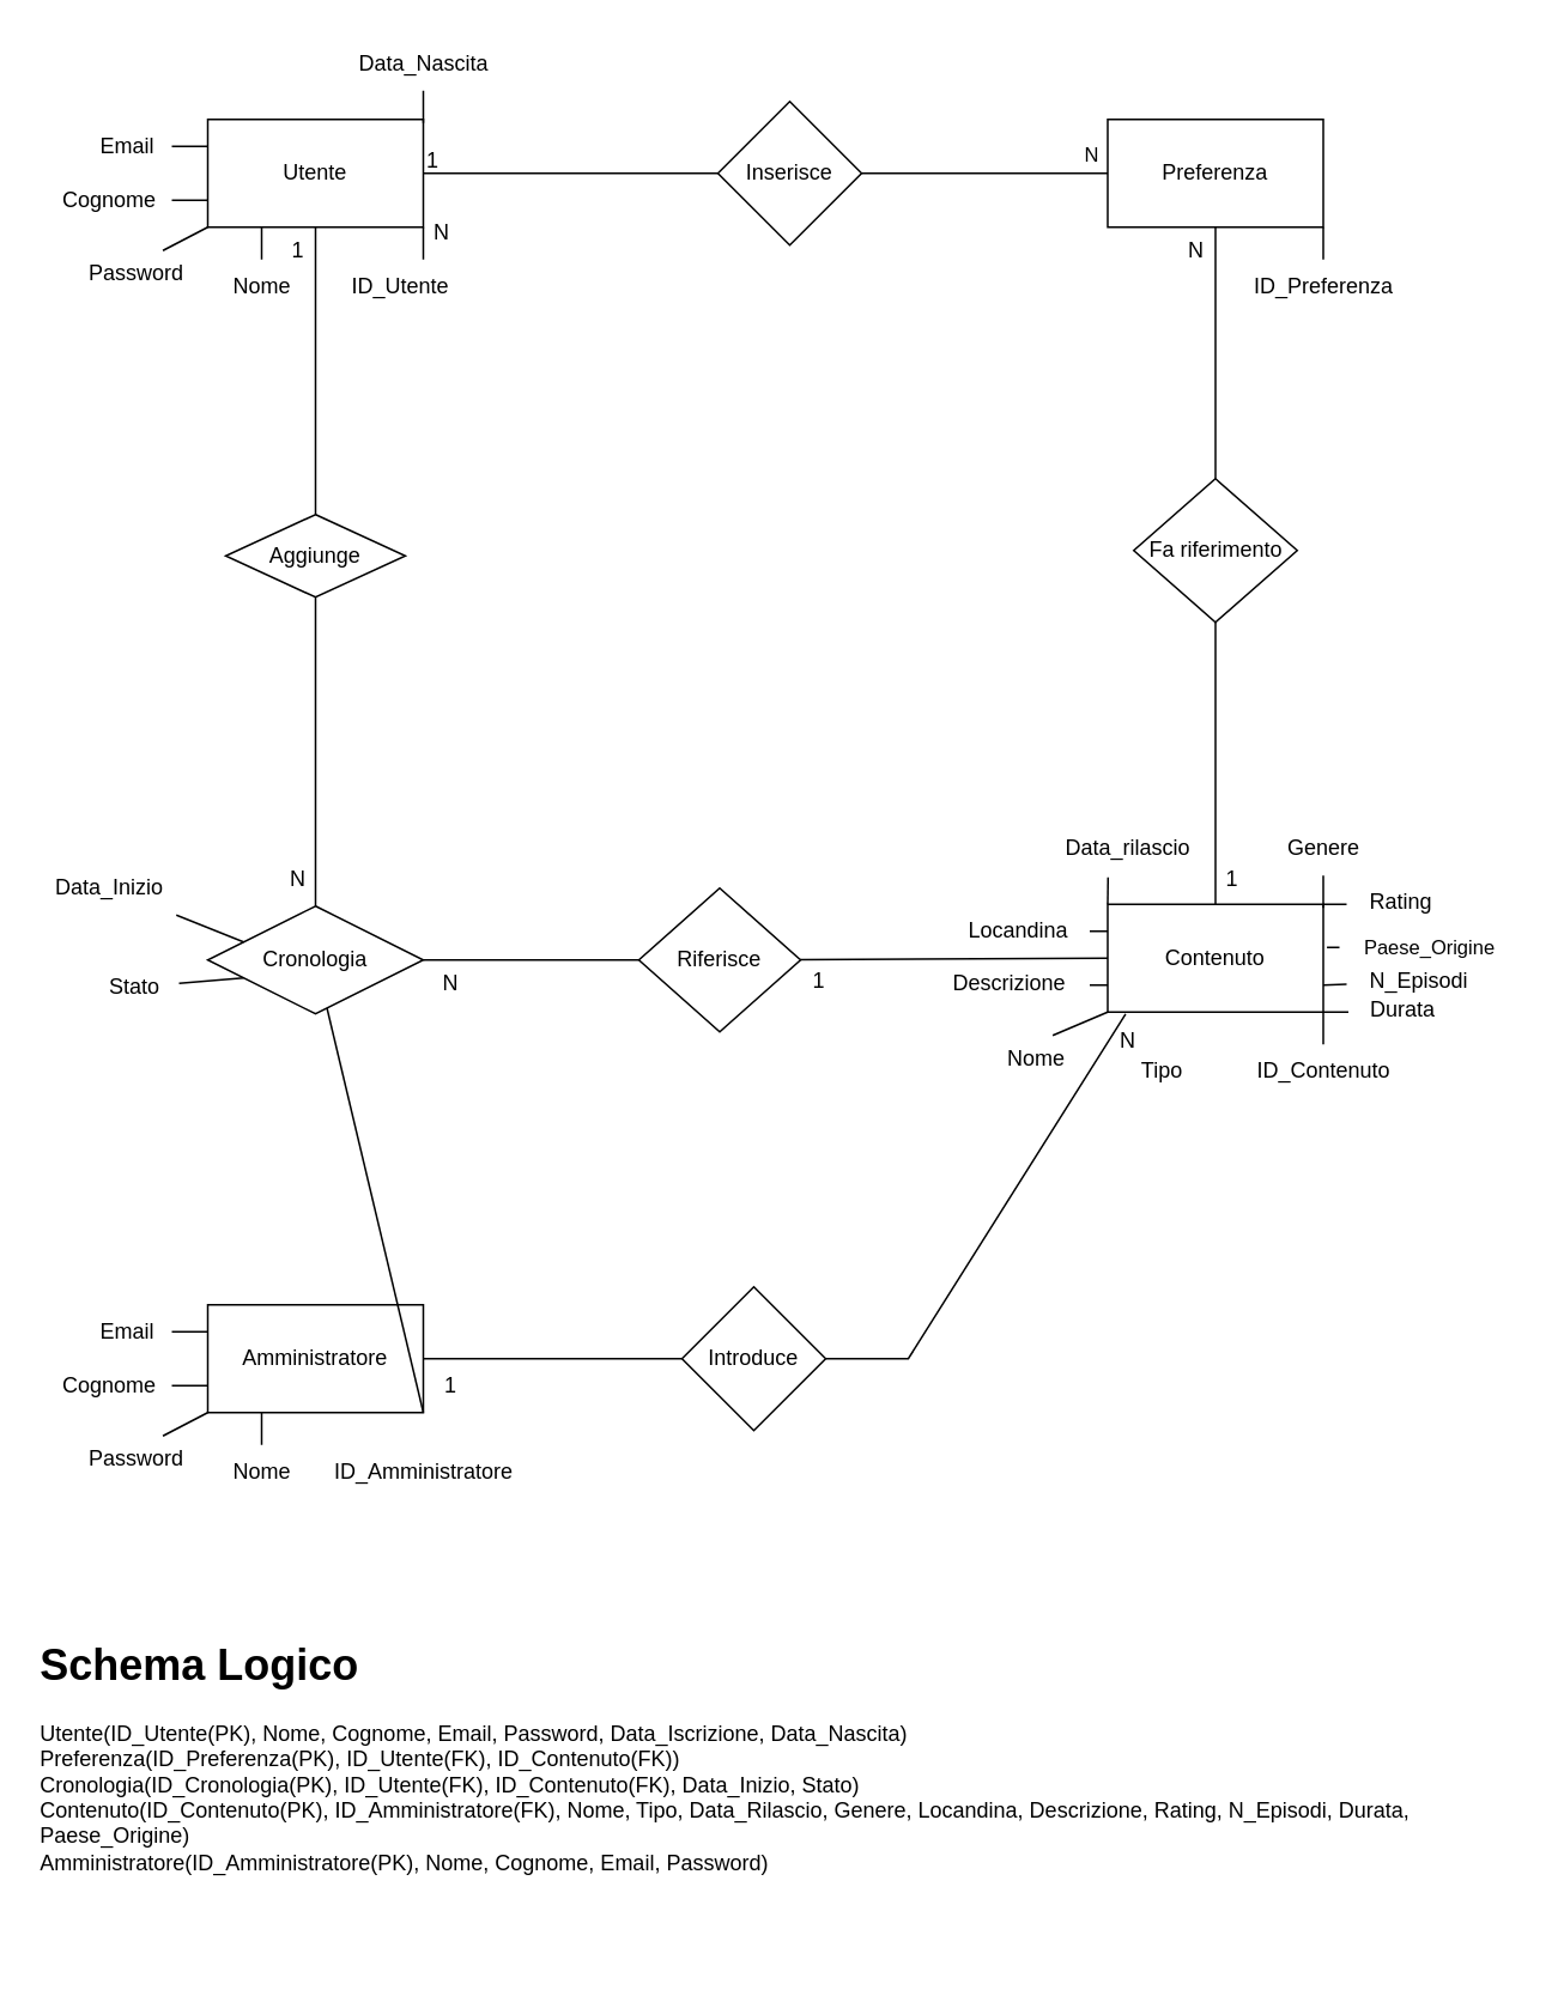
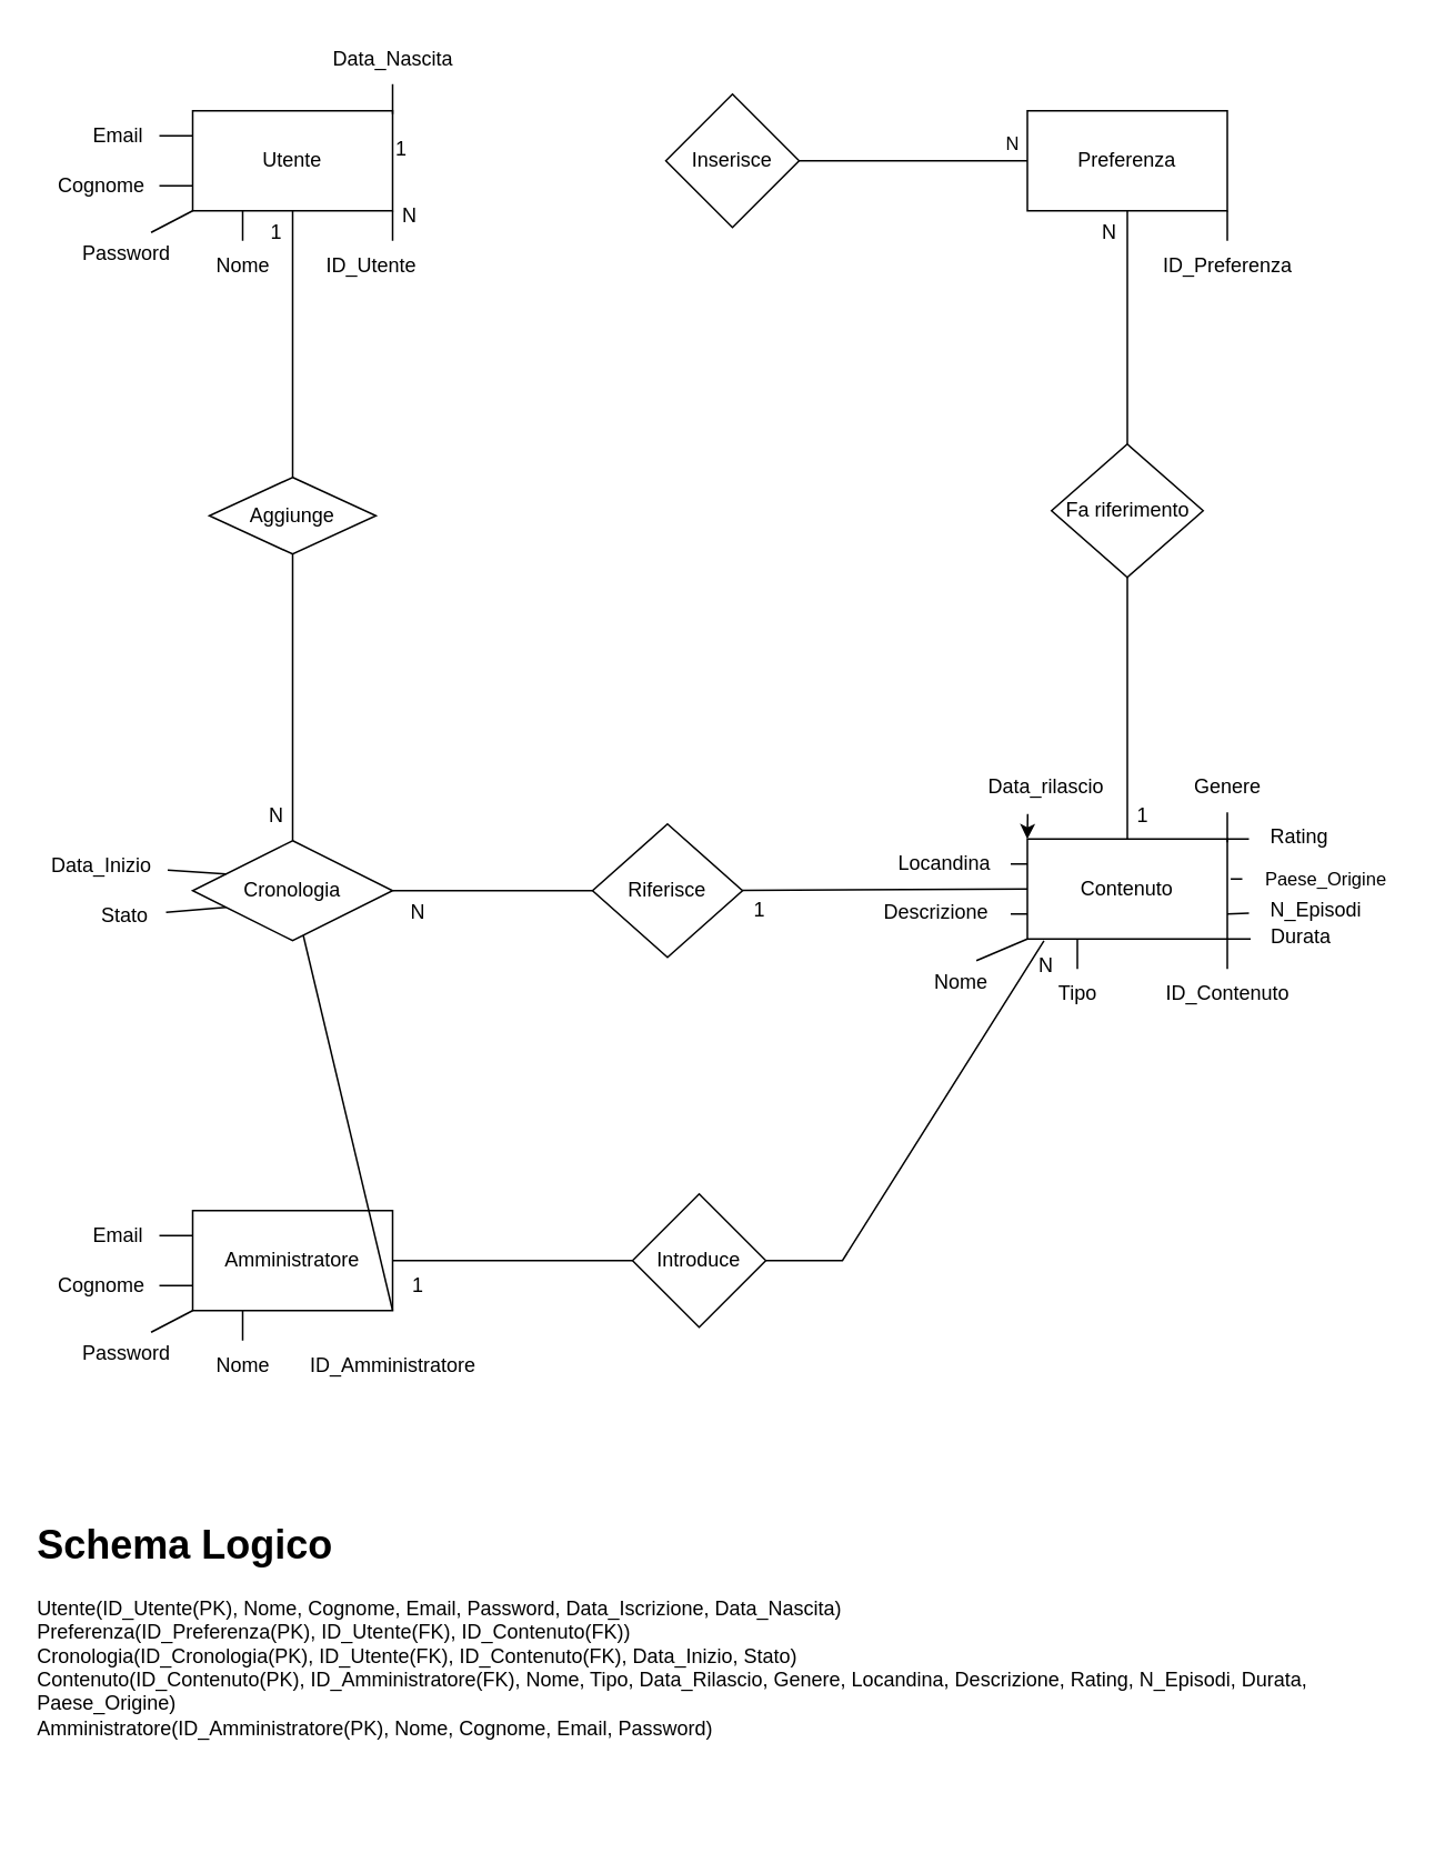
- <mxCell id="63" value="" style="endArrow=none;html=1;rounded=0;exitX=1;exitY=0.5;exitDx=0;exitDy=0;entryX=0;entryY=0.5;entryDx=0;entryDy=0;" parent="1" source="2" target="64" edge="1"><mxGeometry width="50" height="50" relative="1" as="geometry"><mxPoint x="285" y="186" as="sourcePoint" /><mxPoint x="395" y="96" as="targetPoint" /></mxGeometry></mxCell>
- <mxCell id="52" value="Data_Inizio" style="text;html=1;align=center;verticalAlign=middle;resizable=0;points=[];autosize=1;strokeColor=none;fillColor=none;" parent="1" vertex="1"><mxGeometry x="20" y="479" width="80" height="30" as="geometry" /></mxCell>
+ <mxCell id="52" value="Data_Inizio" style="text;html=1;align=center;verticalAlign=middle;resizable=0;points=[];autosize=1;strokeColor=none;fillColor=none;" parent="1" vertex="1"><mxGeometry x="20" y="504" width="80" height="30" as="geometry" /></mxCell>
- <mxCell id="32" value="" style="endArrow=none;html=1;rounded=0;entryX=0;entryY=0;entryDx=0;entryDy=0;exitX=0.38;exitY=1.033;exitDx=0;exitDy=0;exitPerimeter=0;" parent="1" source="33" target="26" edge="1"><mxGeometry width="50" height="50" relative="1" as="geometry"><mxPoint x="596" y="518" as="sourcePoint" /><mxPoint x="556" y="623" as="targetPoint" /></mxGeometry></mxCell>
+ <mxCell id="32" value="" style="endArrow=classic;html=1;rounded=0;entryX=0;entryY=0;entryDx=0;entryDy=0;exitX=0.38;exitY=1.033;exitDx=0;exitDy=0;exitPerimeter=0;" parent="1" source="33" target="26" edge="1"><mxGeometry width="50" height="50" relative="1" as="geometry"><mxPoint x="596" y="518" as="sourcePoint" /><mxPoint x="556" y="623" as="targetPoint" /></mxGeometry></mxCell>
+ <mxCell id="29" value="" style="endArrow=none;html=1;rounded=0;entryX=0.25;entryY=1;entryDx=0;entryDy=0;" parent="1" source="30" target="26" edge="1"><mxGeometry width="50" height="50" relative="1" as="geometry"><mxPoint x="646" y="583" as="sourcePoint" /><mxPoint x="676" y="603" as="targetPoint" /></mxGeometry></mxCell>
